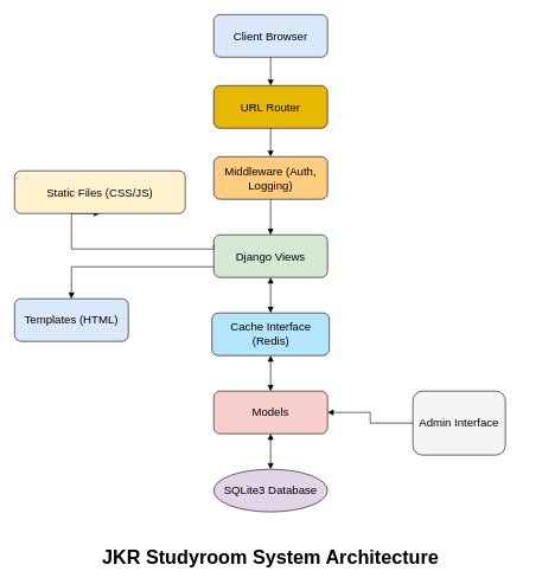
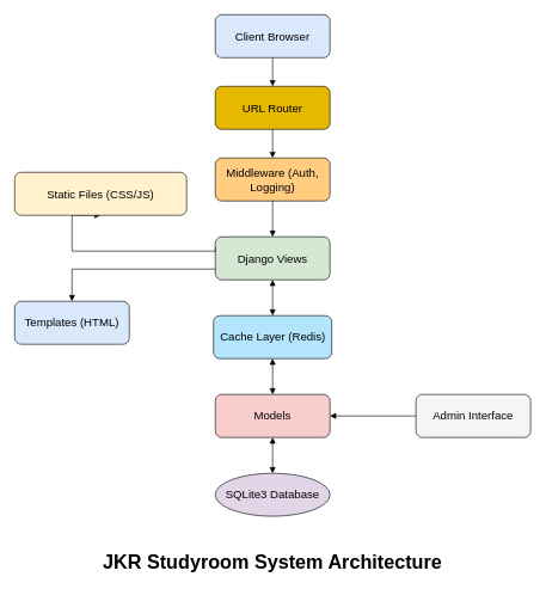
- <mxCell id="7" value="Cache Interface (Redis)" style="rounded=1;whiteSpace=wrap;html=1;fillColor=#b3e5fc;fontSize=16;" parent="1" vertex="1"><mxGeometry x="297.5" y="440" width="165" height="60" as="geometry" /></mxCell>
+ <mxCell id="7" value="Cache Layer (Redis)" style="rounded=1;whiteSpace=wrap;html=1;fillColor=#b3e5fc;fontSize=16;" parent="1" vertex="1"><mxGeometry x="297.5" y="440" width="165" height="60" as="geometry" /></mxCell>
- <mxCell id="10" value="Admin Interface" style="rounded=1;whiteSpace=wrap;html=1;fillColor=#f5f5f5;fontSize=16;" parent="1" vertex="1"><mxGeometry x="580" y="550" width="130" height="90" as="geometry" /></mxCell>
+ <mxCell id="10" value="Admin Interface" style="rounded=1;whiteSpace=wrap;html=1;fillColor=#f5f5f5;fontSize=16;" parent="1" vertex="1"><mxGeometry x="580" y="550" width="160" height="60" as="geometry" /></mxCell>
